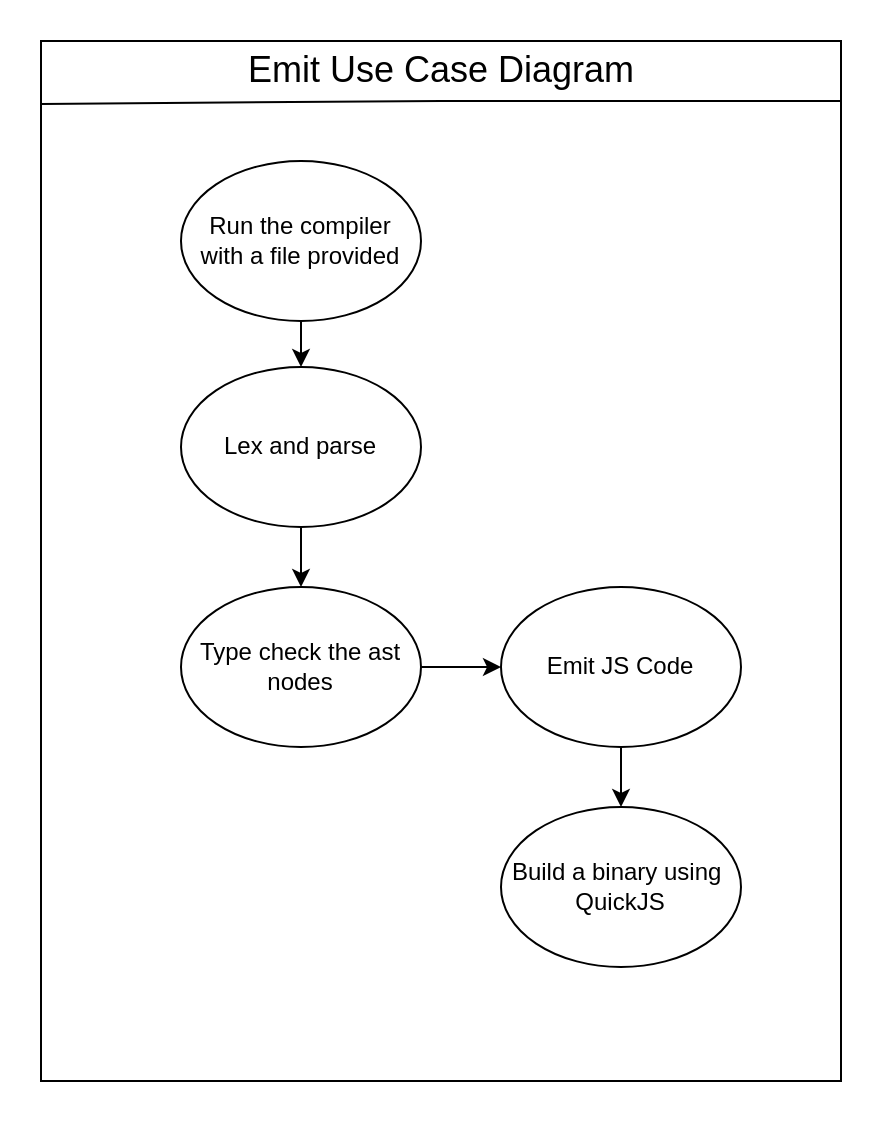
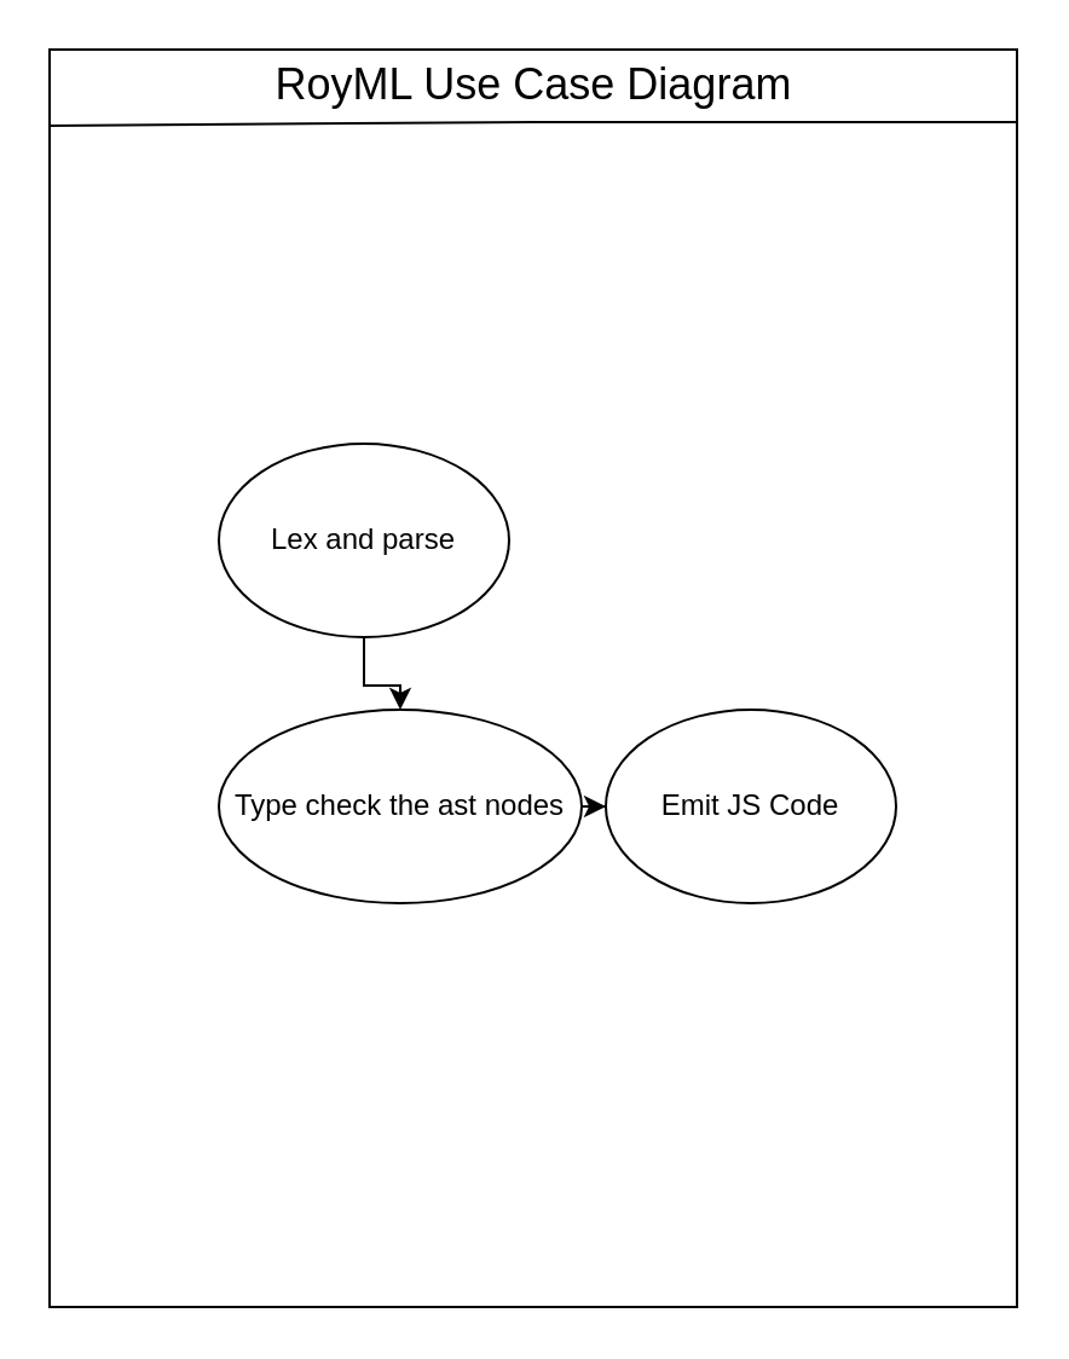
- <mxCell id="3" value="&lt;font style=&quot;font-size: 18px;&quot;&gt;Emit Use Case Diagram&lt;/font&gt;" style="text;html=1;whiteSpace=wrap;strokeColor=none;fillColor=none;align=center;verticalAlign=middle;rounded=0;" parent="1" vertex="1"><mxGeometry x="92.5" y="20" width="255" height="30" as="geometry" /></mxCell>
+ <mxCell id="3" value="&lt;font style=&quot;font-size: 18px;&quot;&gt;RoyML Use Case Diagram&lt;/font&gt;" style="text;html=1;whiteSpace=wrap;strokeColor=none;fillColor=none;align=center;verticalAlign=middle;rounded=0;" parent="1" vertex="1"><mxGeometry x="92.5" y="20" width="255" height="30" as="geometry" /></mxCell>
- <mxCell id="6" value="Run the compiler&lt;div&gt;with a file provided&lt;/div&gt;" style="ellipse;whiteSpace=wrap;html=1;" parent="1" vertex="1"><mxGeometry x="90" y="80" width="120" height="80" as="geometry" /></mxCell>
- <mxCell id="5" style="edgeStyle=orthogonalEdgeStyle;rounded=0;orthogonalLoop=1;jettySize=auto;html=1;" parent="1" source="6" target="8" edge="1"><mxGeometry relative="1" as="geometry" /></mxCell>
- <mxCell id="10" value="Type check the ast nodes" style="ellipse;whiteSpace=wrap;html=1;" parent="1" vertex="1"><mxGeometry x="90" y="293" width="120" height="80" as="geometry" /></mxCell>
+ <mxCell id="10" value="Type check the ast nodes" style="ellipse;whiteSpace=wrap;html=1;" parent="1" vertex="1"><mxGeometry x="90" y="293" width="150" height="80" as="geometry" /></mxCell>
- <mxCell id="11" style="edgeStyle=orthogonalEdgeStyle;rounded=0;orthogonalLoop=1;jettySize=auto;html=1;" parent="1" source="12" target="13" edge="1"><mxGeometry relative="1" as="geometry" /></mxCell>
- <mxCell id="13" value="Build a binary using&amp;nbsp;&lt;div&gt;QuickJS&lt;/div&gt;" style="ellipse;whiteSpace=wrap;html=1;" parent="1" vertex="1"><mxGeometry x="250" y="403" width="120" height="80" as="geometry" /></mxCell>
